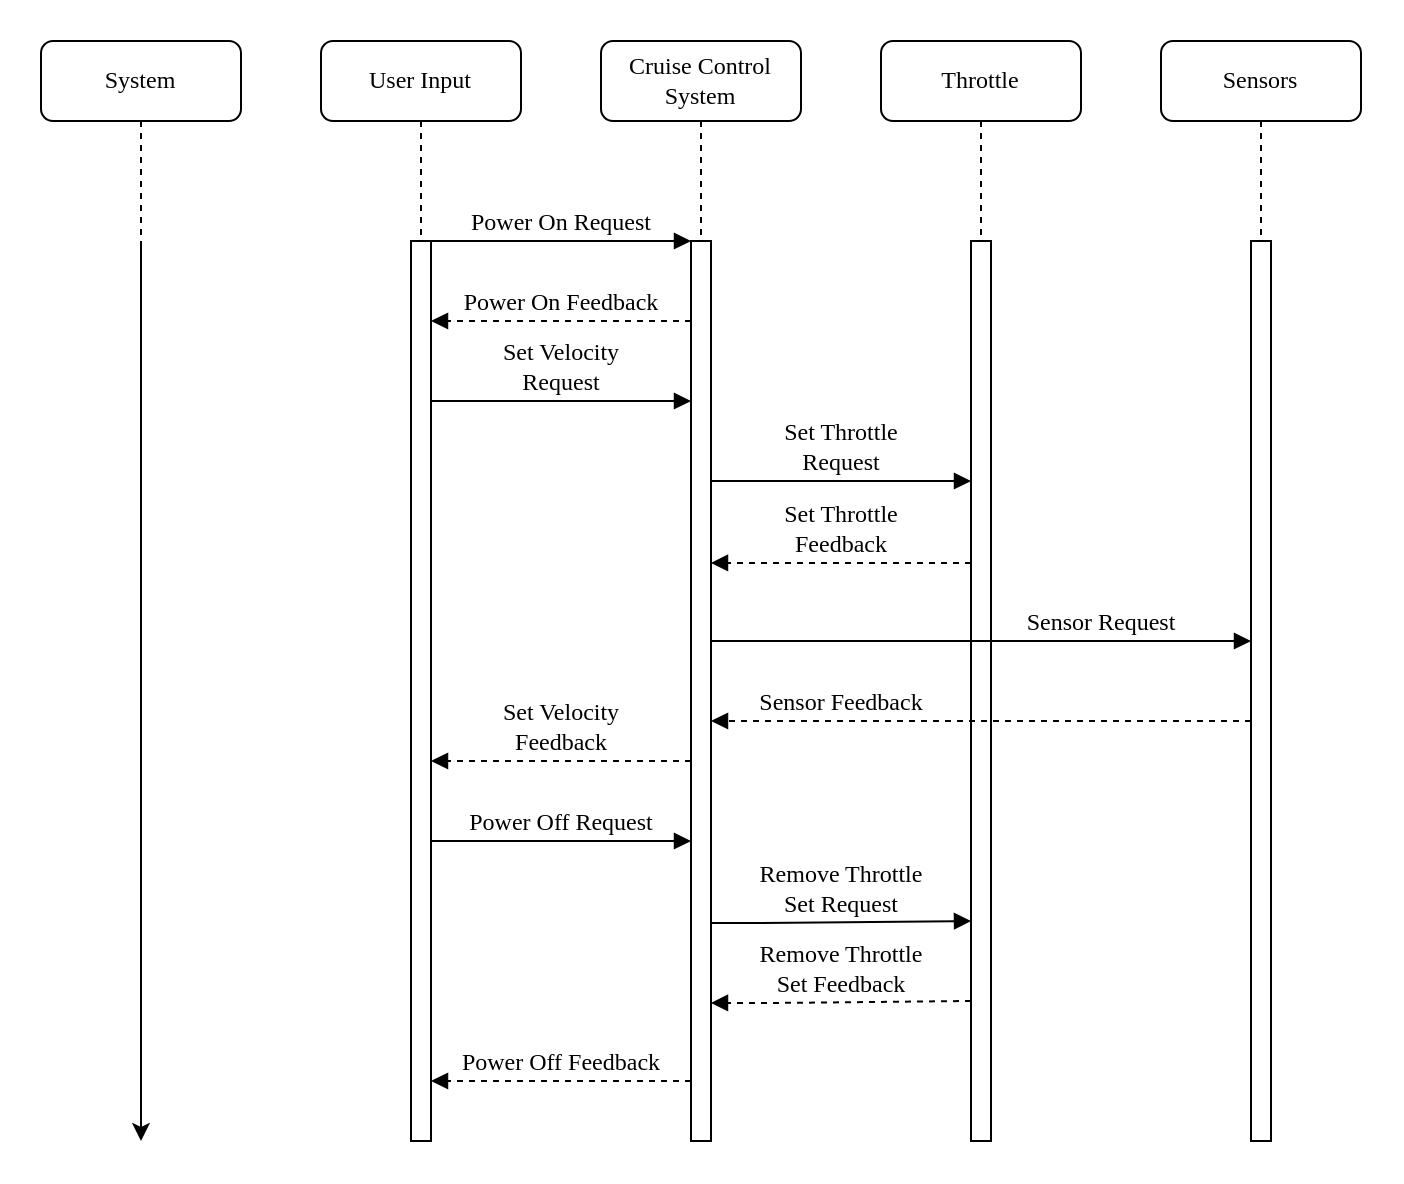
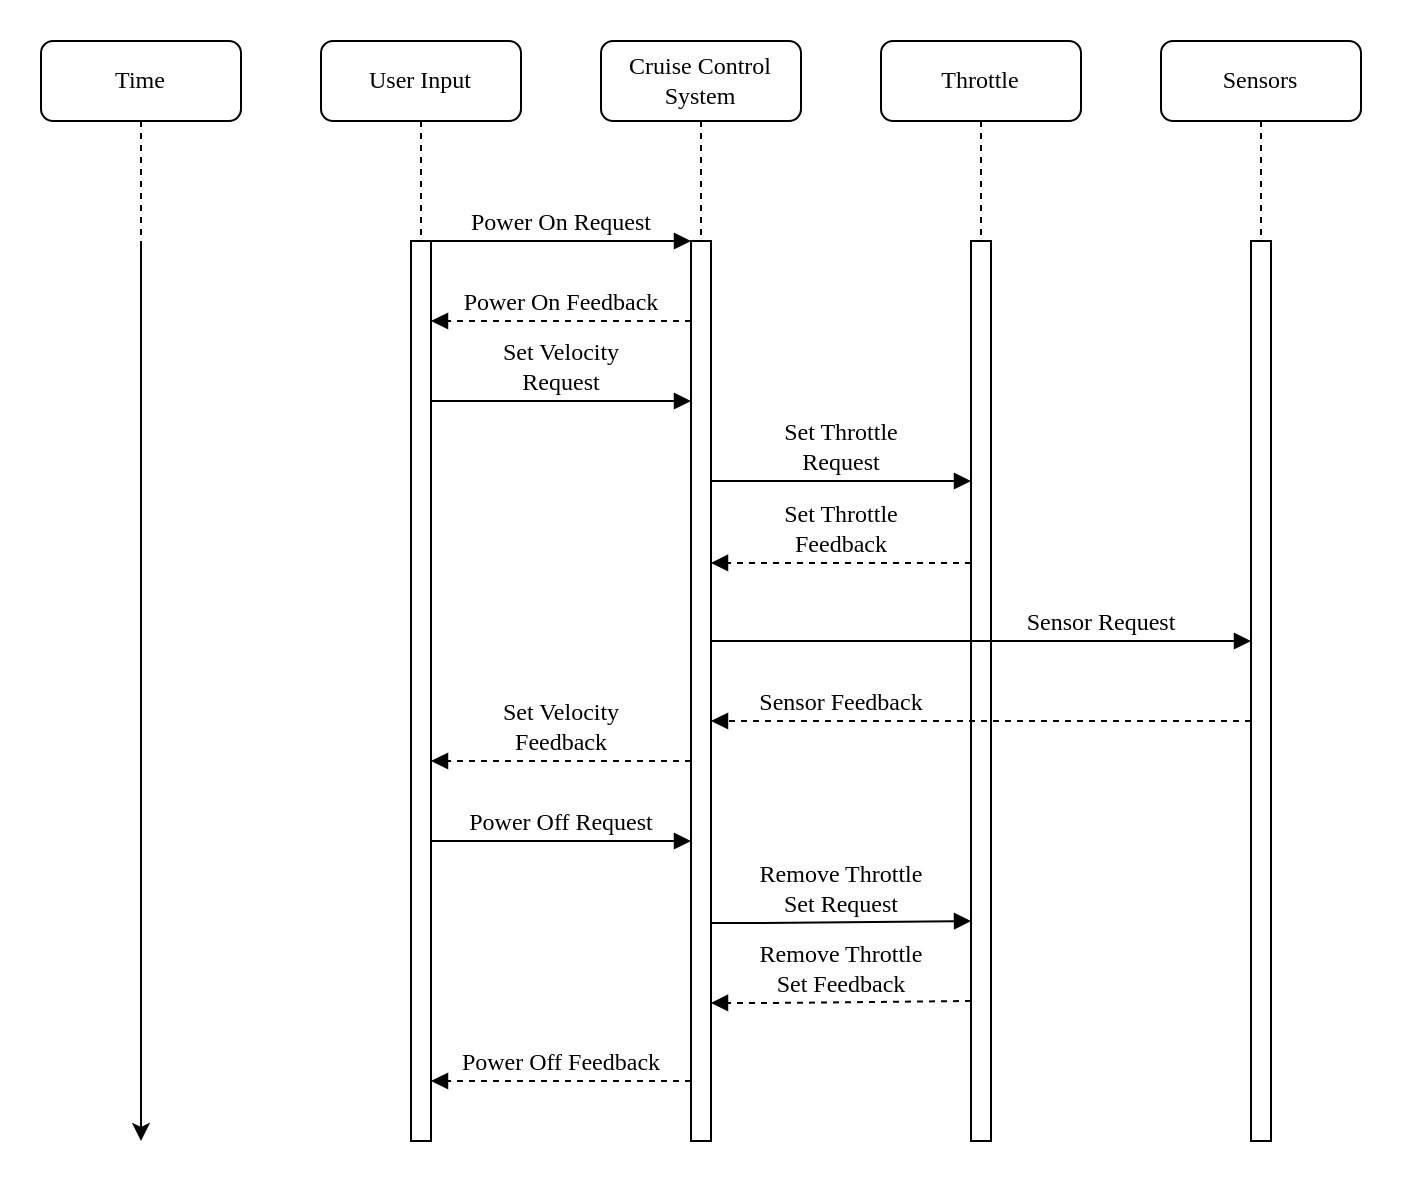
- <mxCell id="12" value="System" style="shape=umlLifeline;perimeter=lifelinePerimeter;whiteSpace=wrap;html=1;container=1;collapsible=0;recursiveResize=0;outlineConnect=0;rounded=1;shadow=0;comic=0;labelBackgroundColor=none;strokeWidth=1;fontFamily=Verdana;fontSize=12;align=center;fillColor=#ffffff;" vertex="1" parent="1"><mxGeometry x="20" y="20" width="100" height="550" as="geometry" /></mxCell>
+ <mxCell id="12" value="Time" style="shape=umlLifeline;perimeter=lifelinePerimeter;whiteSpace=wrap;html=1;container=1;collapsible=0;recursiveResize=0;outlineConnect=0;rounded=1;shadow=0;comic=0;labelBackgroundColor=none;strokeWidth=1;fontFamily=Verdana;fontSize=12;align=center;fillColor=#ffffff;" vertex="1" parent="1"><mxGeometry x="20" y="20" width="100" height="550" as="geometry" /></mxCell>
